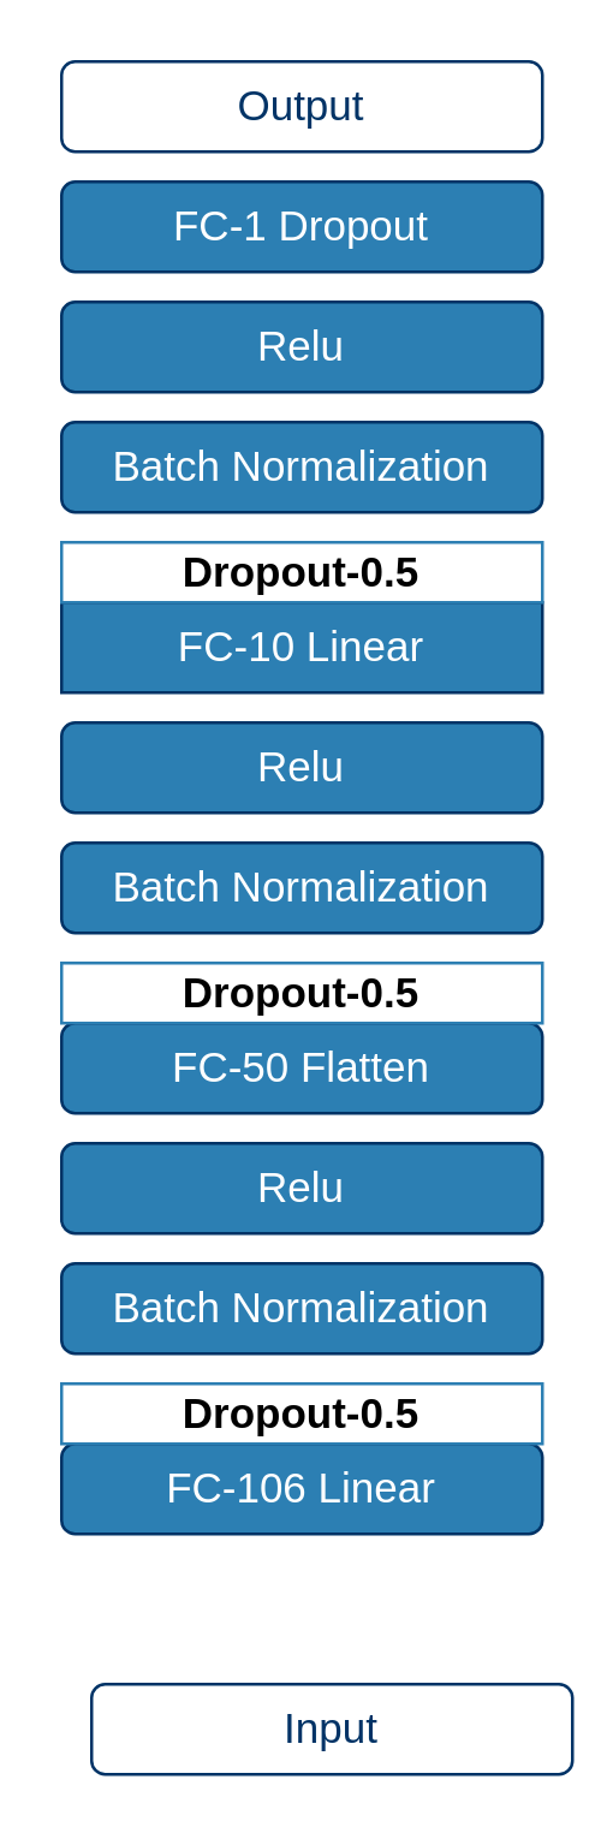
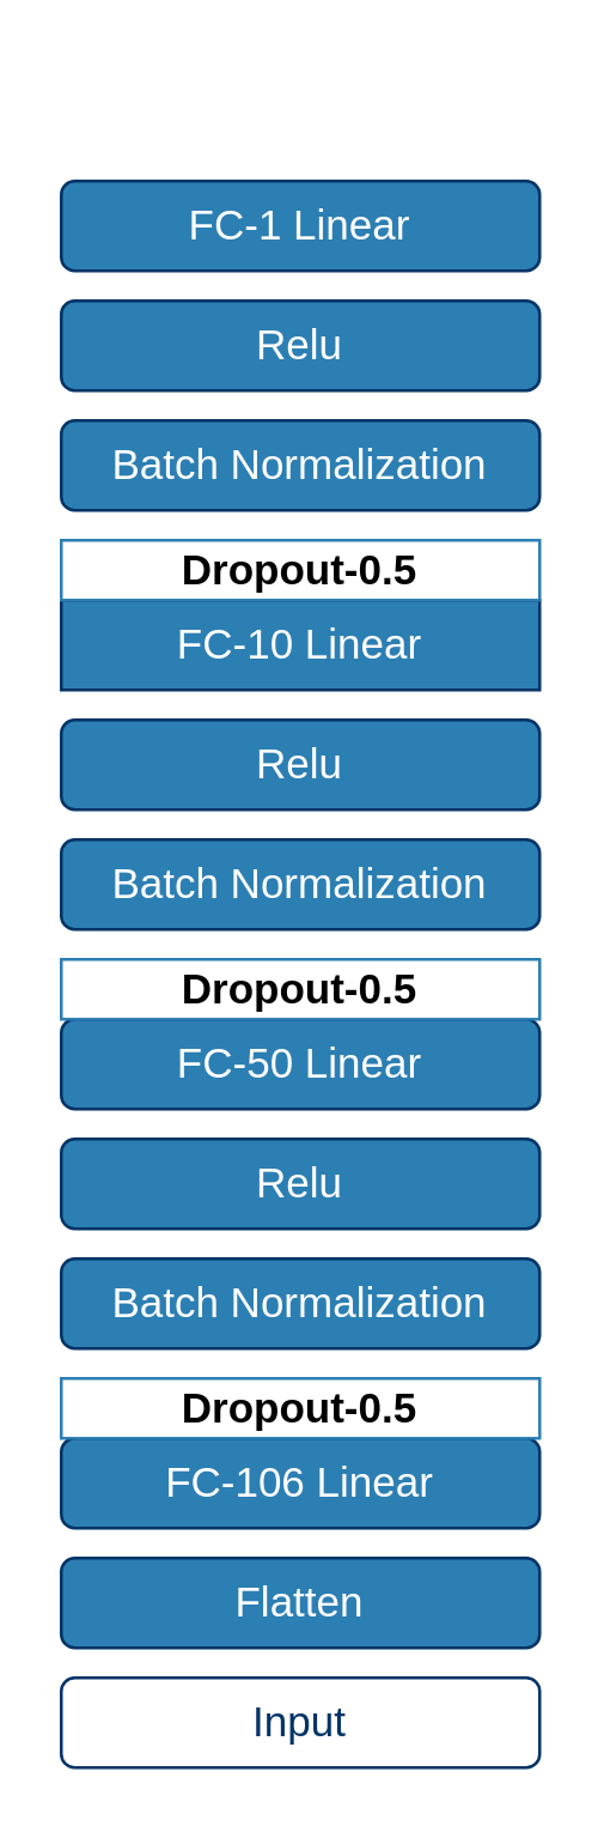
- <mxCell id="17" value="&lt;font color=&quot;#003366&quot; style=&quot;font-size: 14px;&quot;&gt;Output&lt;/font&gt;" style="rounded=1;whiteSpace=wrap;html=1;fillColor=#FFFFFF;strokeColor=#003366;" vertex="1" parent="1"><mxGeometry x="20" y="20" width="160" height="30" as="geometry" /></mxCell>
- <mxCell id="15" value="&lt;span style=&quot;color: rgb(255, 255, 255); font-size: 14px;&quot;&gt;FC-1 Dropout&lt;/span&gt;" style="rounded=1;whiteSpace=wrap;html=1;fillColor=#2C7FB3;strokeColor=#003366;" vertex="1" parent="1"><mxGeometry x="20" y="60" width="160" height="30" as="geometry" /></mxCell>
+ <mxCell id="15" value="&lt;span style=&quot;color: rgb(255, 255, 255); font-size: 14px;&quot;&gt;FC-1 Linear&lt;/span&gt;" style="rounded=1;whiteSpace=wrap;html=1;fillColor=#2C7FB3;strokeColor=#003366;" vertex="1" parent="1"><mxGeometry x="20" y="60" width="160" height="30" as="geometry" /></mxCell>
- <mxCell id="7" value="&lt;span style=&quot;color: rgb(255, 255, 255); font-size: 14px;&quot;&gt;FC-50 Flatten&lt;/span&gt;" style="rounded=1;whiteSpace=wrap;html=1;fillColor=#2C7FB3;strokeColor=#003366;" vertex="1" parent="1"><mxGeometry x="20" y="340" width="160" height="30" as="geometry" /></mxCell>
+ <mxCell id="7" value="&lt;span style=&quot;color: rgb(255, 255, 255); font-size: 14px;&quot;&gt;FC-50 Linear&lt;/span&gt;" style="rounded=1;whiteSpace=wrap;html=1;fillColor=#2C7FB3;strokeColor=#003366;" vertex="1" parent="1"><mxGeometry x="20" y="340" width="160" height="30" as="geometry" /></mxCell>
+ <mxCell id="2" value="&lt;font color=&quot;#ffffff&quot; style=&quot;font-size: 14px;&quot;&gt;Flatten&lt;/font&gt;" style="rounded=1;whiteSpace=wrap;html=1;fillColor=#2C7FB3;strokeColor=#003366;" vertex="1" parent="1"><mxGeometry x="20" y="520" width="160" height="30" as="geometry" /></mxCell>
- <mxCell id="16" value="&lt;font color=&quot;#003366&quot; style=&quot;font-size: 14px;&quot;&gt;Input&lt;/font&gt;" style="rounded=1;whiteSpace=wrap;html=1;fillColor=#FFFFFF;strokeColor=#003366;" vertex="1" parent="1"><mxGeometry x="30" y="560" width="160" height="30" as="geometry" /></mxCell>
+ <mxCell id="16" value="&lt;font color=&quot;#003366&quot; style=&quot;font-size: 14px;&quot;&gt;Input&lt;/font&gt;" style="rounded=1;whiteSpace=wrap;html=1;fillColor=#FFFFFF;strokeColor=#003366;" vertex="1" parent="1"><mxGeometry x="20" y="560" width="160" height="30" as="geometry" /></mxCell>
